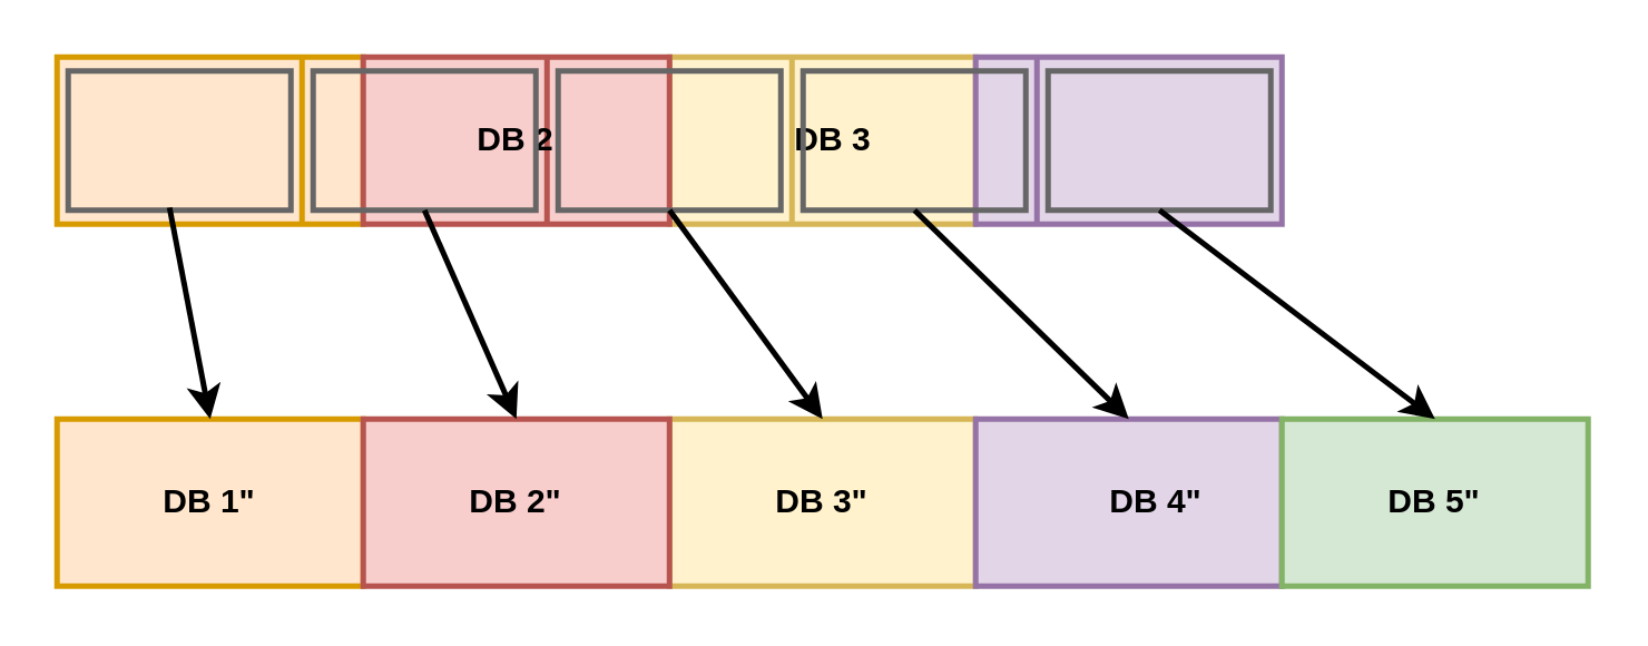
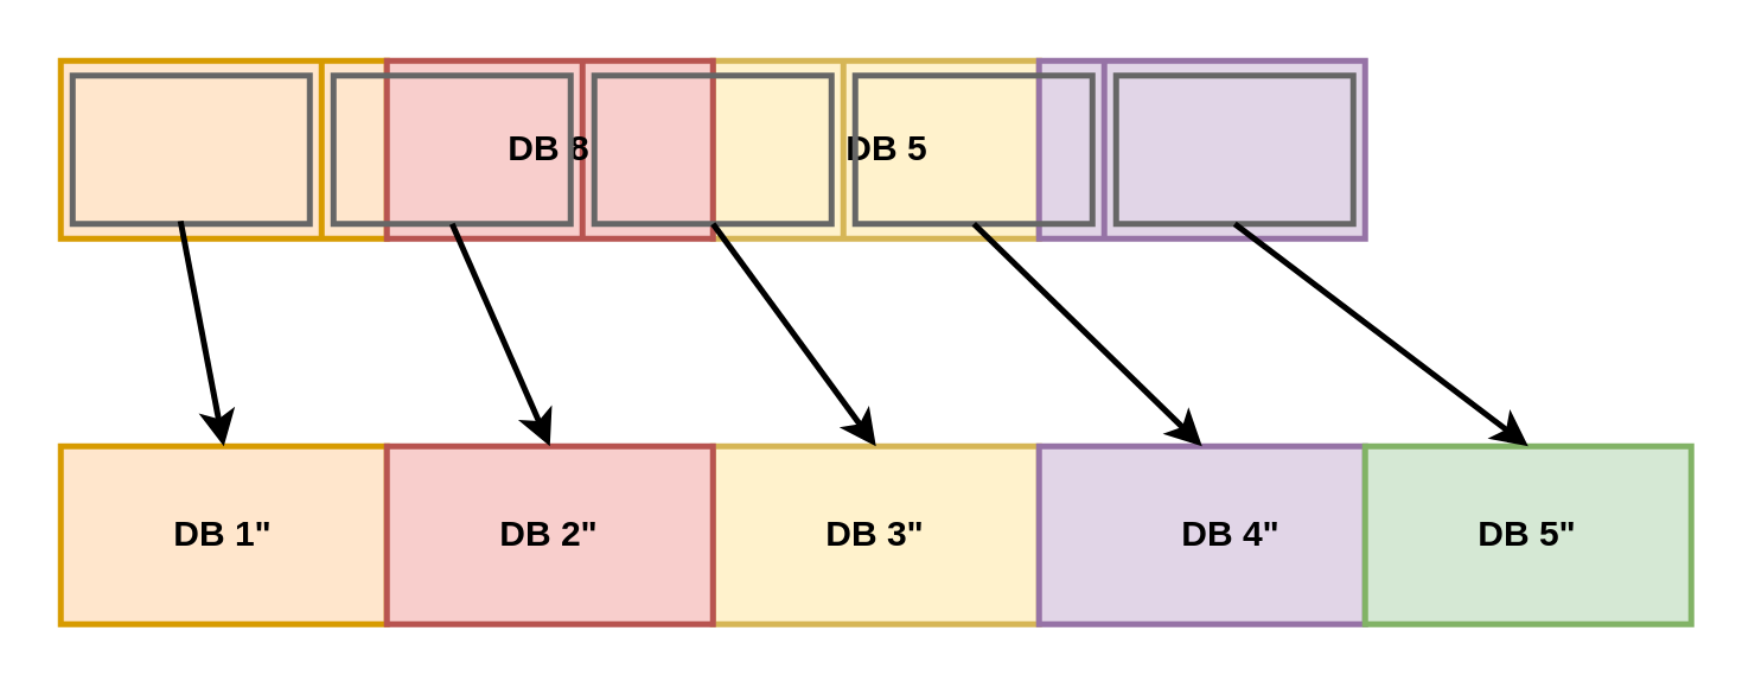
- <mxCell id="14" value="DB 2" style="text;html=1;strokeColor=none;fillColor=none;align=center;verticalAlign=middle;whiteSpace=wrap;rounded=0;strokeWidth=2;fontStyle=1" parent="1" vertex="1"><mxGeometry x="155" y="35" width="60" height="30" as="geometry" /></mxCell>
+ <mxCell id="14" value="DB 8" style="text;html=1;strokeColor=none;fillColor=none;align=center;verticalAlign=middle;whiteSpace=wrap;rounded=0;strokeWidth=2;fontStyle=1" parent="1" vertex="1"><mxGeometry x="155" y="35" width="60" height="30" as="geometry" /></mxCell>
- <mxCell id="15" value="DB 3" style="text;html=1;strokeColor=none;fillColor=none;align=center;verticalAlign=middle;whiteSpace=wrap;rounded=0;strokeWidth=2;fontStyle=1" parent="1" vertex="1"><mxGeometry x="269" y="35" width="60" height="30" as="geometry" /></mxCell>
+ <mxCell id="15" value="DB 5" style="text;html=1;strokeColor=none;fillColor=none;align=center;verticalAlign=middle;whiteSpace=wrap;rounded=0;strokeWidth=2;fontStyle=1" parent="1" vertex="1"><mxGeometry x="269" y="35" width="60" height="30" as="geometry" /></mxCell>
